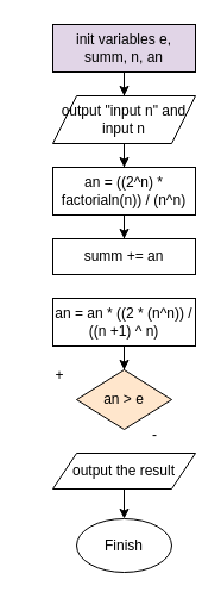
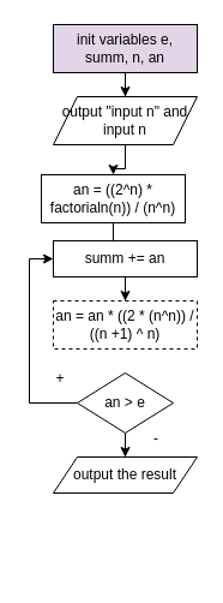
- <mxCell id="7" value="an = ((2^n) * factorialn(n)) / (n^n)" style="whiteSpace=wrap;html=1;" vertex="1" parent="1"><mxGeometry x="44" y="140" width="120" height="40" as="geometry" /></mxCell>
+ <mxCell id="7" value="an = ((2^n) * factorialn(n)) / (n^n)" style="whiteSpace=wrap;html=1;" vertex="1" parent="1"><mxGeometry x="34" y="145" width="120" height="40" as="geometry" /></mxCell>
+ <mxCell id="8" value="" style="edgeStyle=orthogonalEdgeStyle;rounded=0;orthogonalLoop=1;jettySize=auto;html=1;" edge="1" parent="1" source="9" target="11"><mxGeometry relative="1" as="geometry" /></mxCell>
- <mxCell id="11" value="an = an * ((2 * (n^n)) / ((n +1) ^ n)" style="whiteSpace=wrap;html=1;" vertex="1" parent="1"><mxGeometry x="44" y="250" width="120" height="40" as="geometry" /></mxCell>
+ <mxCell id="11" value="an = an * ((2 * (n^n)) / ((n +1) ^ n)" style="whiteSpace=wrap;html=1;dashed=1;" vertex="1" parent="1"><mxGeometry x="44" y="250" width="120" height="40" as="geometry" /></mxCell>
+ <mxCell id="13" style="edgeStyle=orthogonalEdgeStyle;rounded=0;orthogonalLoop=1;jettySize=auto;html=1;exitX=0;exitY=0.5;exitDx=0;exitDy=0;entryX=0;entryY=0.5;entryDx=0;entryDy=0;" edge="1" parent="1" source="14" target="9"><mxGeometry relative="1" as="geometry" /></mxCell>
- <mxCell id="10" value="" style="edgeStyle=orthogonalEdgeStyle;rounded=0;orthogonalLoop=1;jettySize=auto;html=1;" edge="1" parent="1" source="11" target="14"><mxGeometry relative="1" as="geometry" /></mxCell>
- <mxCell id="14" value="an &amp;gt; e" style="rhombus;whiteSpace=wrap;html=1;fillColor=#ffe6cc;" vertex="1" parent="1"><mxGeometry x="64" y="310" width="80" height="50" as="geometry" /></mxCell>
+ <mxCell id="14" value="an &amp;gt; e" style="rhombus;whiteSpace=wrap;html=1;" vertex="1" parent="1"><mxGeometry x="64" y="310" width="80" height="50" as="geometry" /></mxCell>
+ <mxCell id="12" value="" style="edgeStyle=orthogonalEdgeStyle;rounded=0;orthogonalLoop=1;jettySize=auto;html=1;" edge="1" parent="1" source="14" target="16"><mxGeometry relative="1" as="geometry" /></mxCell>
- <mxCell id="15" value="" style="edgeStyle=orthogonalEdgeStyle;rounded=0;orthogonalLoop=1;jettySize=auto;html=1;" edge="1" parent="1" source="16" target="17"><mxGeometry relative="1" as="geometry" /></mxCell>
- <mxCell id="17" value="Finish" style="ellipse;whiteSpace=wrap;html=1;" vertex="1" parent="1"><mxGeometry x="64" y="435" width="80" height="45" as="geometry" /></mxCell>
